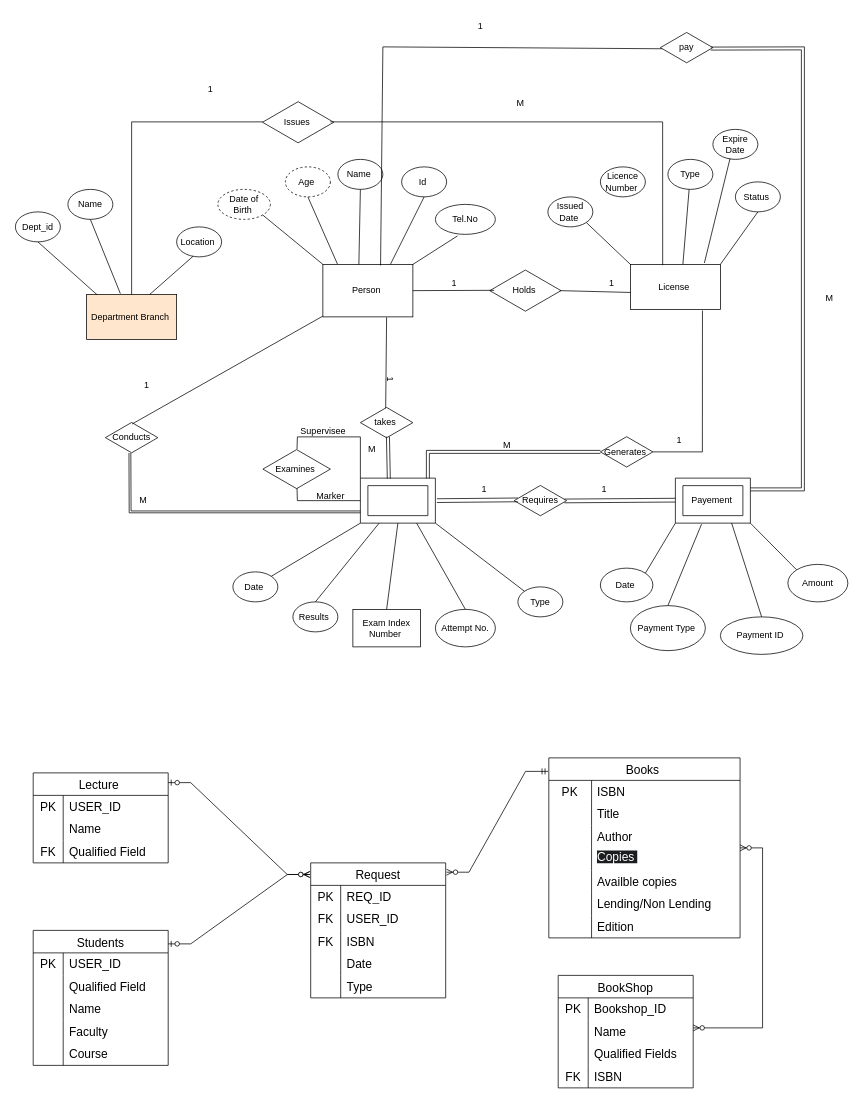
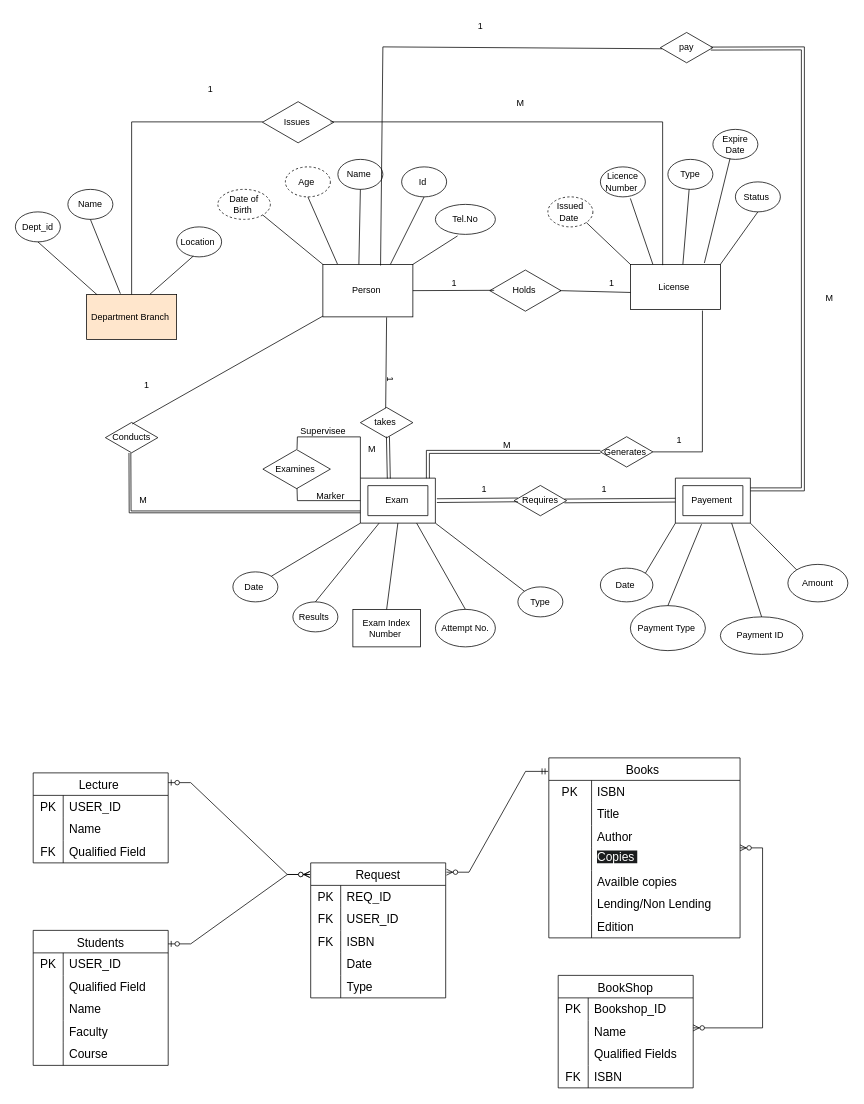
- <mxCell id="17" value="Issued Date&amp;nbsp;" style="ellipse;whiteSpace=wrap;html=1;" vertex="1" parent="1"><mxGeometry x="730" y="262" width="60" height="40" as="geometry" /></mxCell>
+ <mxCell id="17" value="Issued Date&amp;nbsp;" style="ellipse;whiteSpace=wrap;html=1;dashed=1;" vertex="1" parent="1"><mxGeometry x="730" y="262" width="60" height="40" as="geometry" /></mxCell>
+ <mxCell id="76" value="" style="endArrow=none;html=1;rounded=0;entryX=0.25;entryY=0;entryDx=0;entryDy=0;exitX=0.666;exitY=1.051;exitDx=0;exitDy=0;exitPerimeter=0;" edge="1" parent="1" source="18" target="4"><mxGeometry width="50" height="50" relative="1" as="geometry"><mxPoint x="740" y="612" as="sourcePoint" /><mxPoint x="790" y="562" as="targetPoint" /></mxGeometry></mxCell>
+ <mxCell id="6" value="Exam&amp;nbsp;" style="text;html=1;align=center;verticalAlign=middle;resizable=0;points=[];autosize=1;strokeColor=none;fillColor=none;" vertex="1" parent="1"><mxGeometry x="500" y="652" width="60" height="30" as="geometry" /></mxCell>
